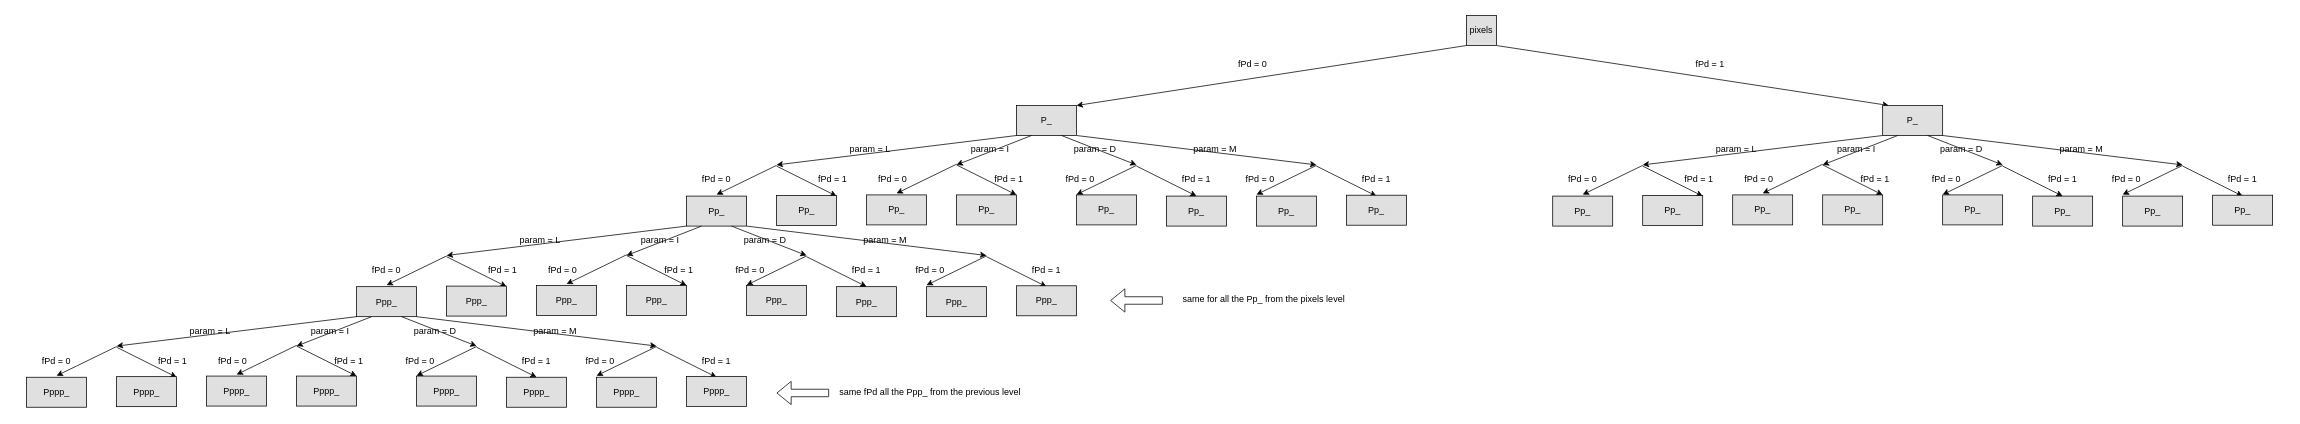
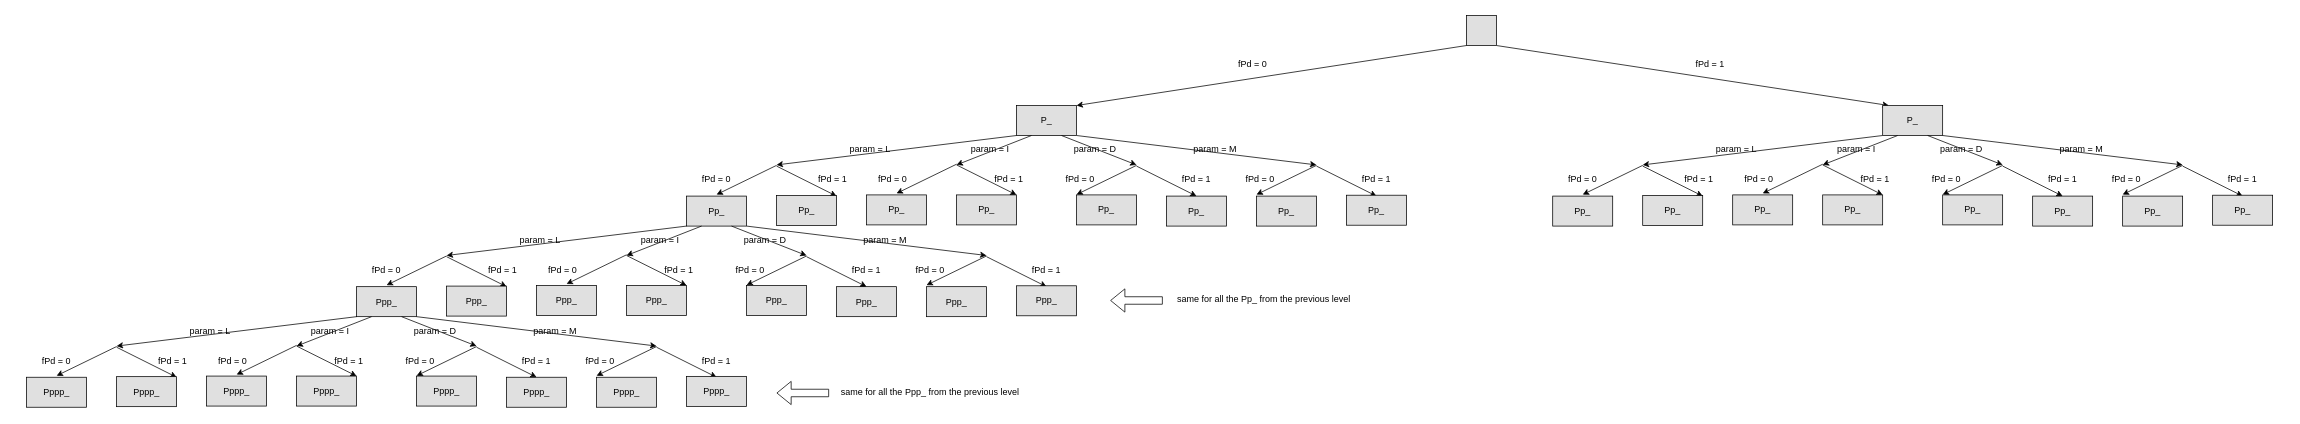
- <mxCell id="3" value="pixels" style="text;html=1;strokeColor=none;fillColor=none;align=center;verticalAlign=middle;whiteSpace=wrap;rounded=0;" parent="1" vertex="1"><mxGeometry x="1955" y="30" width="40" height="20" as="geometry" /></mxCell>
- <mxCell id="106" value="same for all the Pp_ from the pixels level" style="text;html=1;strokeColor=none;fillColor=none;align=center;verticalAlign=middle;whiteSpace=wrap;rounded=0;" parent="1" vertex="1"><mxGeometry x="1545" y="389" width="280" height="20" as="geometry" /></mxCell>
+ <mxCell id="106" value="same for all the Pp_ from the previous level" style="text;html=1;strokeColor=none;fillColor=none;align=center;verticalAlign=middle;whiteSpace=wrap;rounded=0;" parent="1" vertex="1"><mxGeometry x="1545" y="389" width="280" height="20" as="geometry" /></mxCell>
- <mxCell id="140" value="same fPd all the Ppp_ from the previous level" style="text;html=1;strokeColor=none;fillColor=none;align=center;verticalAlign=middle;whiteSpace=wrap;rounded=0;" parent="1" vertex="1"><mxGeometry x="1100" y="512.35" width="280" height="20" as="geometry" /></mxCell>
+ <mxCell id="140" value="same for all the Ppp_ from the previous level" style="text;html=1;strokeColor=none;fillColor=none;align=center;verticalAlign=middle;whiteSpace=wrap;rounded=0;" parent="1" vertex="1"><mxGeometry x="1100" y="512.35" width="280" height="20" as="geometry" /></mxCell>
